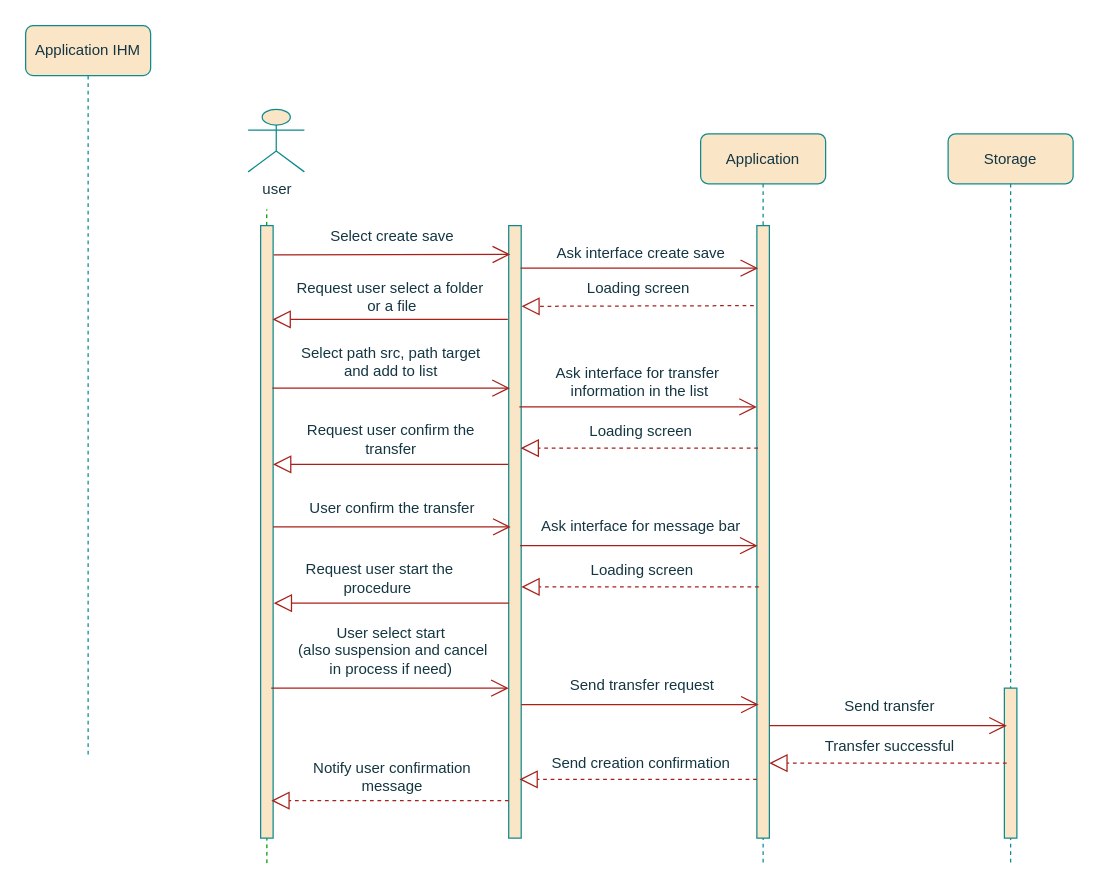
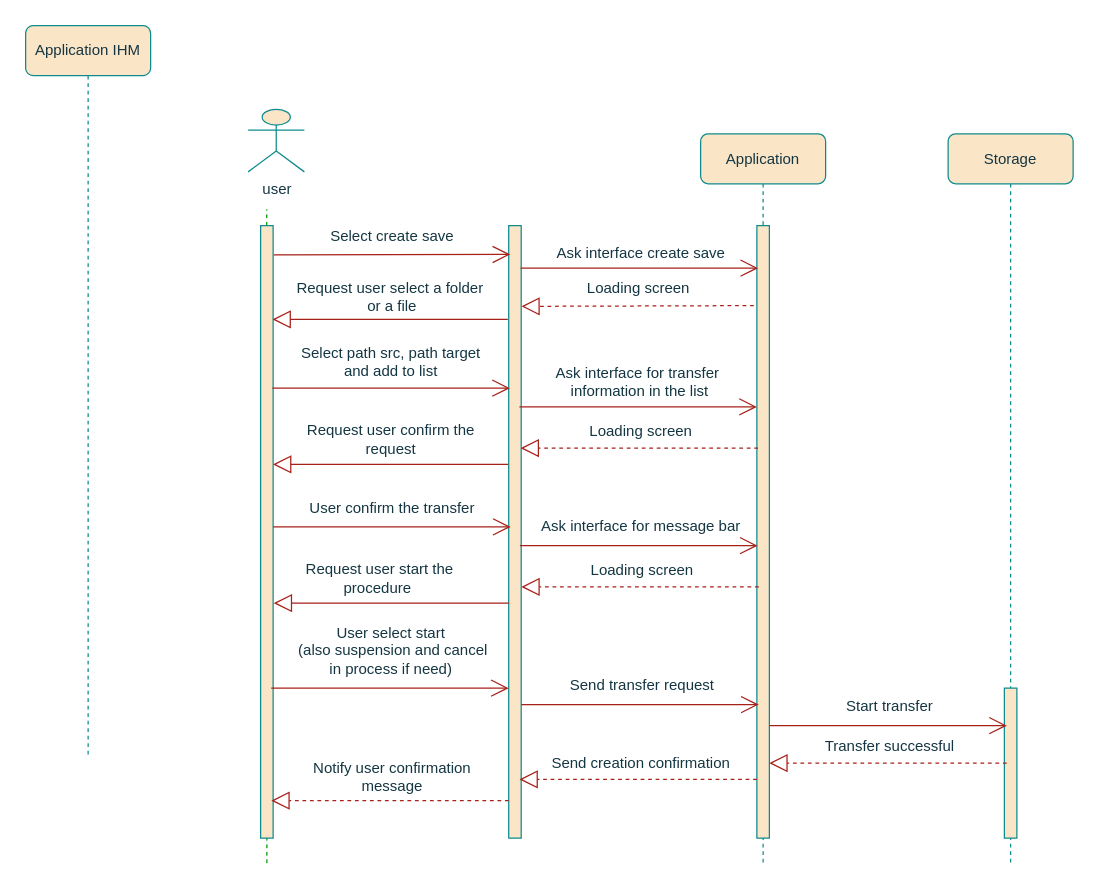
- <mxCell id="25" value="Request user confirm the &lt;br&gt;transfer" style="text;html=1;align=center;verticalAlign=middle;resizable=0;points=[];autosize=1;strokeColor=none;fillColor=none;rounded=1;fontColor=#143642;" vertex="1" parent="1"><mxGeometry x="232.41" y="331" width="160" height="40" as="geometry" /></mxCell>
+ <mxCell id="25" value="Request user confirm the &lt;br&gt;request" style="text;html=1;align=center;verticalAlign=middle;resizable=0;points=[];autosize=1;strokeColor=none;fillColor=none;rounded=1;fontColor=#143642;" vertex="1" parent="1"><mxGeometry x="232.41" y="331" width="160" height="40" as="geometry" /></mxCell>
- <mxCell id="39" value="Send transfer" style="text;html=1;align=center;verticalAlign=middle;resizable=0;points=[];autosize=1;strokeColor=none;fillColor=none;rounded=1;fontColor=#143642;" vertex="1" parent="1"><mxGeometry x="666.36" y="550" width="90" height="30" as="geometry" /></mxCell>
+ <mxCell id="39" value="Start transfer" style="text;html=1;align=center;verticalAlign=middle;resizable=0;points=[];autosize=1;strokeColor=none;fillColor=none;rounded=1;fontColor=#143642;" vertex="1" parent="1"><mxGeometry x="666.36" y="550" width="90" height="30" as="geometry" /></mxCell>
